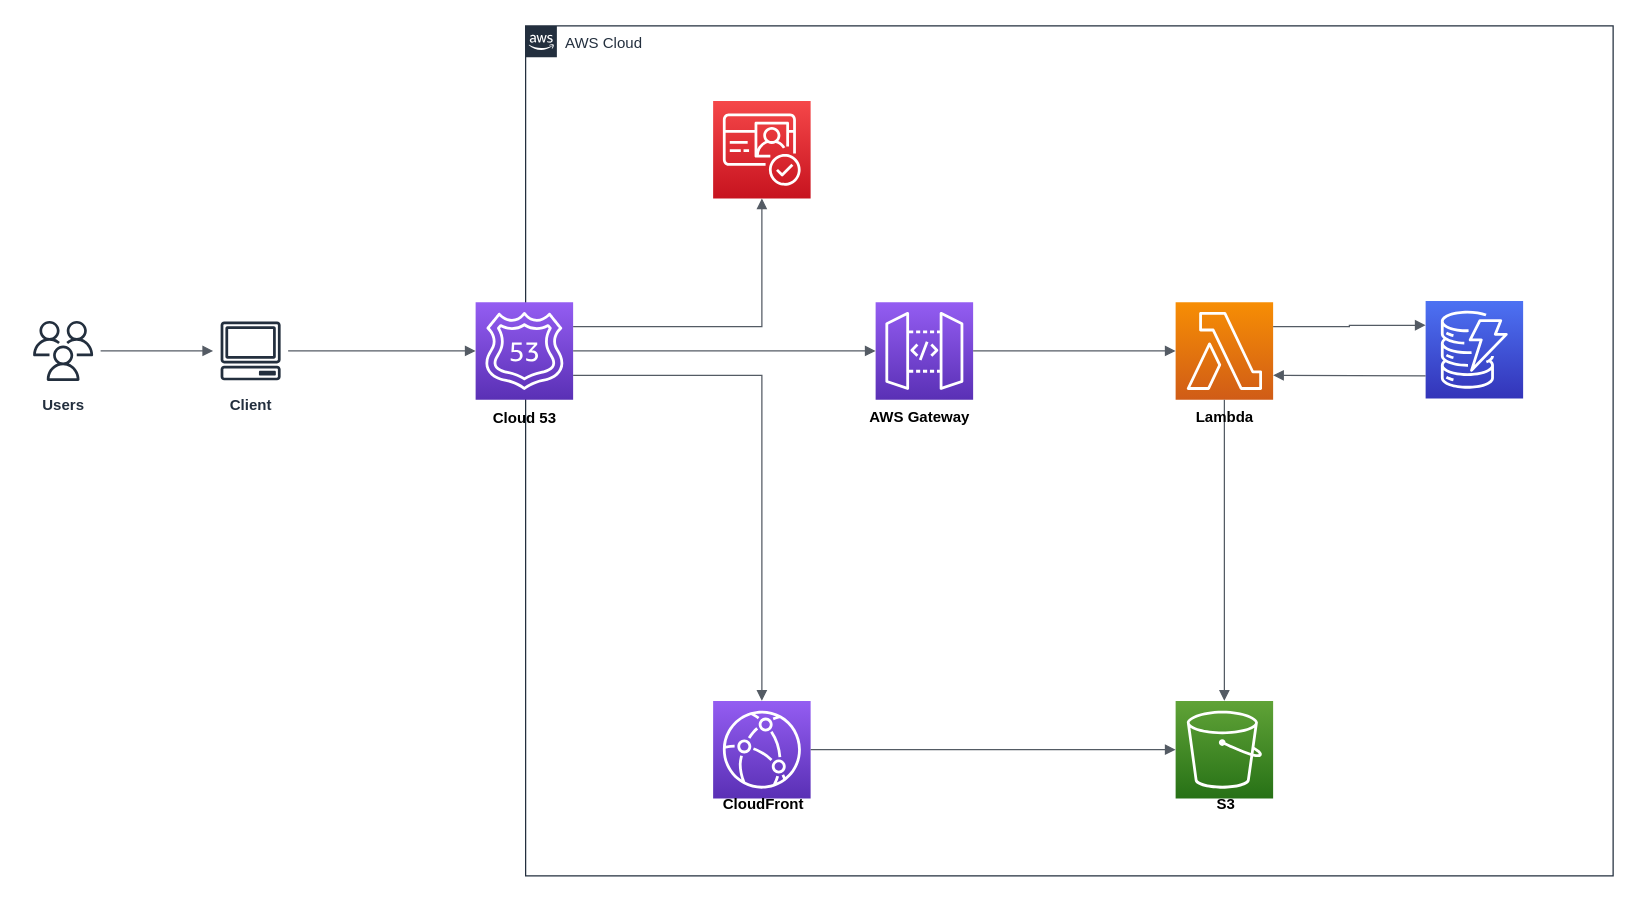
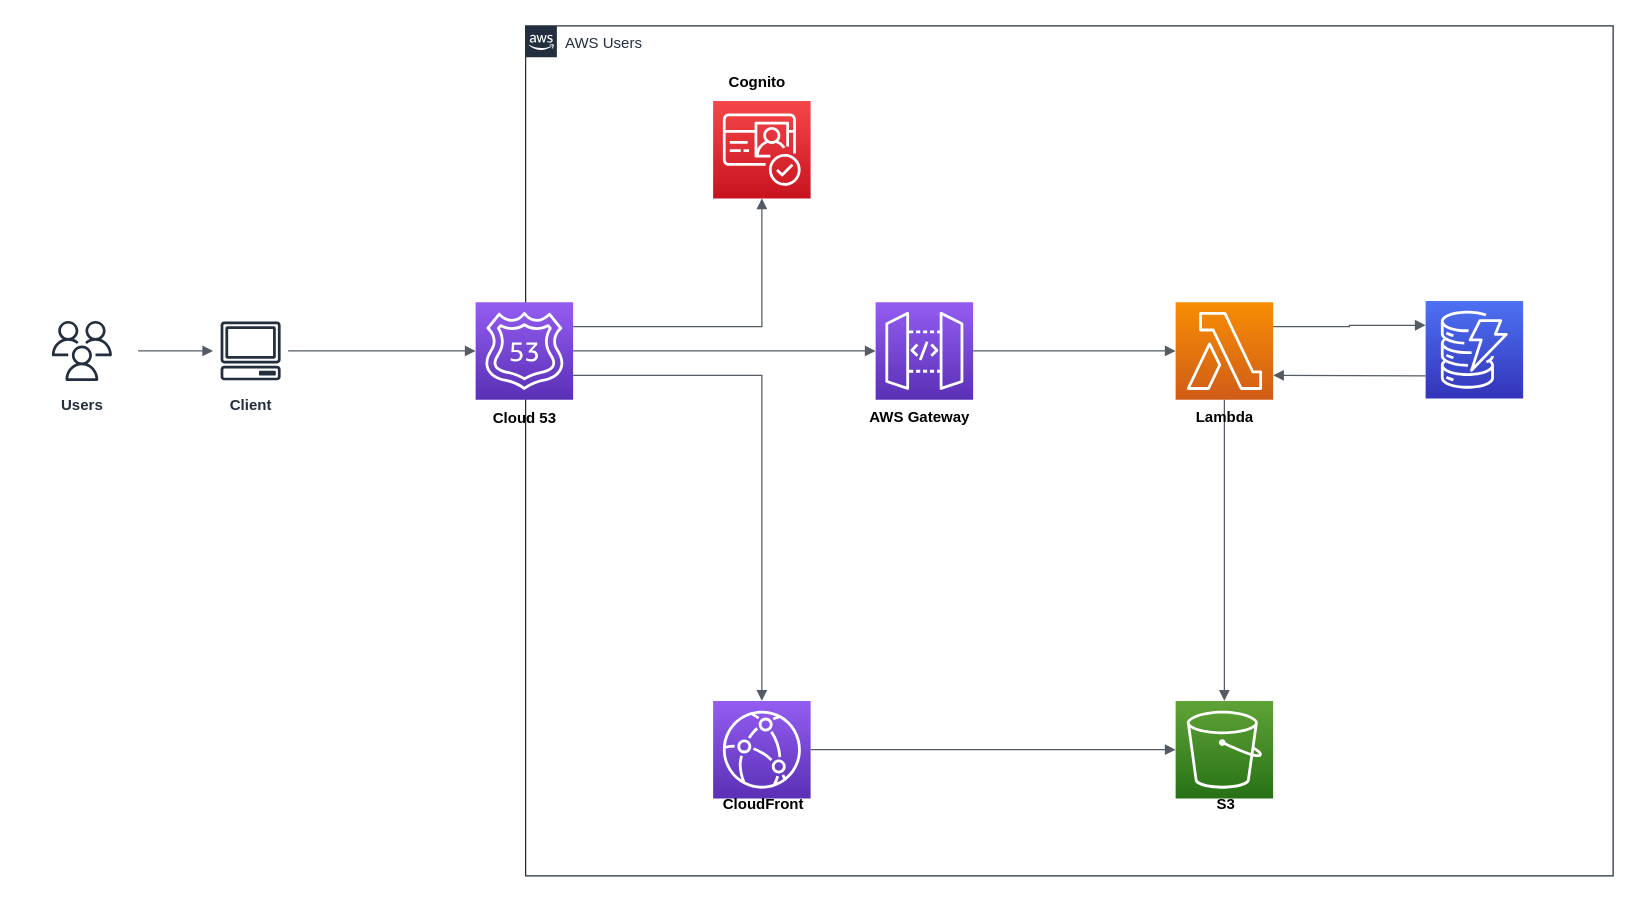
- <mxCell id="2" value="AWS Cloud" style="points=[[0,0],[0.25,0],[0.5,0],[0.75,0],[1,0],[1,0.25],[1,0.5],[1,0.75],[1,1],[0.75,1],[0.5,1],[0.25,1],[0,1],[0,0.75],[0,0.5],[0,0.25]];outlineConnect=0;gradientColor=none;html=1;whiteSpace=wrap;fontSize=12;fontStyle=0;container=1;pointerEvents=0;collapsible=0;recursiveResize=0;shape=mxgraph.aws4.group;grIcon=mxgraph.aws4.group_aws_cloud_alt;strokeColor=#232F3E;fillColor=none;verticalAlign=top;align=left;spacingLeft=30;fontColor=#232F3E;dashed=0;" parent="1" vertex="1"><mxGeometry x="420" y="20" width="870" height="680" as="geometry" /></mxCell>
+ <mxCell id="2" value="AWS Users" style="points=[[0,0],[0.25,0],[0.5,0],[0.75,0],[1,0],[1,0.25],[1,0.5],[1,0.75],[1,1],[0.75,1],[0.5,1],[0.25,1],[0,1],[0,0.75],[0,0.5],[0,0.25]];outlineConnect=0;gradientColor=none;html=1;whiteSpace=wrap;fontSize=12;fontStyle=0;container=1;pointerEvents=0;collapsible=0;recursiveResize=0;shape=mxgraph.aws4.group;grIcon=mxgraph.aws4.group_aws_cloud_alt;strokeColor=#232F3E;fillColor=none;verticalAlign=top;align=left;spacingLeft=30;fontColor=#232F3E;dashed=0;" parent="1" vertex="1"><mxGeometry x="420" y="20" width="870" height="680" as="geometry" /></mxCell>
+ <mxCell id="20" value="&lt;b&gt;Cognito&lt;/b&gt;" style="text;html=1;align=center;verticalAlign=middle;resizable=0;points=[];autosize=1;strokeColor=none;fillColor=none;" parent="2" vertex="1"><mxGeometry x="150" y="30" width="70" height="30" as="geometry" /></mxCell>
- <mxCell id="23" value="&lt;b&gt;Users&lt;/b&gt;" style="sketch=0;outlineConnect=0;fontColor=#232F3E;gradientColor=none;strokeColor=#232F3E;fillColor=#ffffff;dashed=0;verticalLabelPosition=bottom;verticalAlign=top;align=center;html=1;fontSize=12;fontStyle=0;aspect=fixed;shape=mxgraph.aws4.resourceIcon;resIcon=mxgraph.aws4.users;" parent="1" vertex="1"><mxGeometry x="20" y="250" width="60" height="60" as="geometry" /></mxCell>
+ <mxCell id="23" value="&lt;b&gt;Users&lt;/b&gt;" style="sketch=0;outlineConnect=0;fontColor=#232F3E;gradientColor=none;strokeColor=#232F3E;fillColor=#ffffff;dashed=0;verticalLabelPosition=bottom;verticalAlign=top;align=center;html=1;fontSize=12;fontStyle=0;aspect=fixed;shape=mxgraph.aws4.resourceIcon;resIcon=mxgraph.aws4.users;" parent="1" vertex="1"><mxGeometry x="20" y="250" width="90" height="60" as="geometry" /></mxCell>
